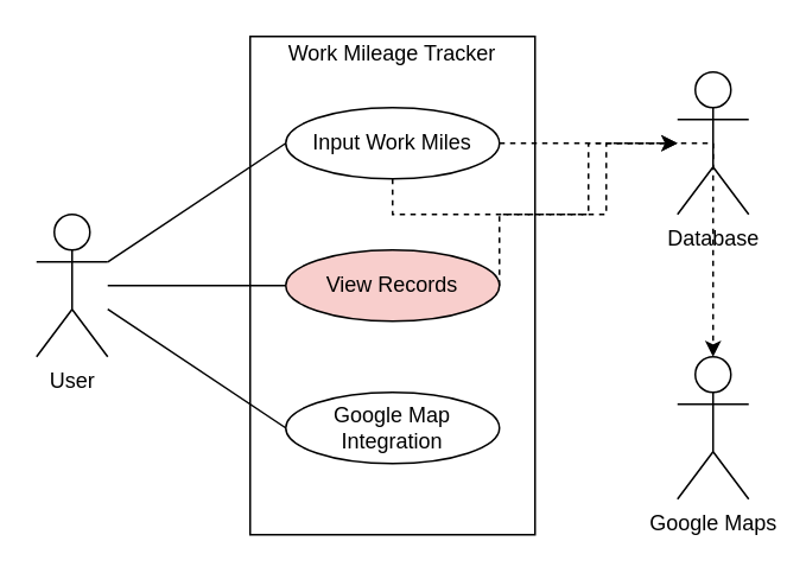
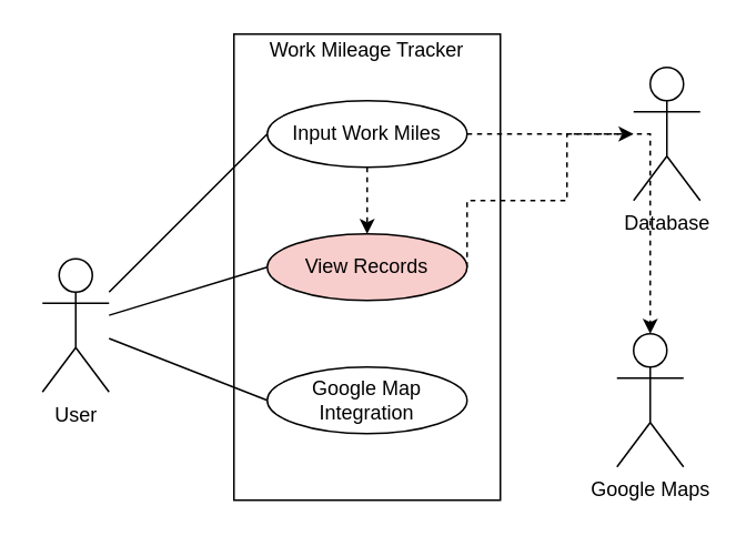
- <mxCell id="4" style="edgeStyle=orthogonalEdgeStyle;rounded=0;orthogonalLoop=1;jettySize=auto;html=1;exitX=0.5;exitY=1;exitDx=0;exitDy=0;dashed=1;" edge="1" parent="1" source="6" target="11"><mxGeometry relative="1" as="geometry" /></mxCell>
+ <mxCell id="4" style="edgeStyle=orthogonalEdgeStyle;rounded=0;orthogonalLoop=1;jettySize=auto;html=1;exitX=0.5;exitY=1;exitDx=0;exitDy=0;dashed=1;" edge="1" parent="1" source="6" target="10"><mxGeometry relative="1" as="geometry" /></mxCell>
- <mxCell id="3" value="User" style="shape=umlActor;verticalLabelPosition=bottom;verticalAlign=top;html=1;" vertex="1" parent="1"><mxGeometry x="20" y="120" width="40" height="80" as="geometry" /></mxCell>
+ <mxCell id="3" value="User" style="shape=umlActor;verticalLabelPosition=bottom;verticalAlign=top;html=1;" vertex="1" parent="1"><mxGeometry x="25" y="155" width="40" height="80" as="geometry" /></mxCell>
- <mxCell id="15" value="Google Maps" style="shape=umlActor;verticalLabelPosition=bottom;verticalAlign=top;html=1;outlineConnect=0;fillColor=none;" vertex="1" parent="1"><mxGeometry x="380" y="200" width="40" height="80" as="geometry" /></mxCell>
+ <mxCell id="15" value="Google Maps" style="shape=umlActor;verticalLabelPosition=bottom;verticalAlign=top;html=1;outlineConnect=0;fillColor=none;" vertex="1" parent="1"><mxGeometry x="370" y="200" width="40" height="80" as="geometry" /></mxCell>
